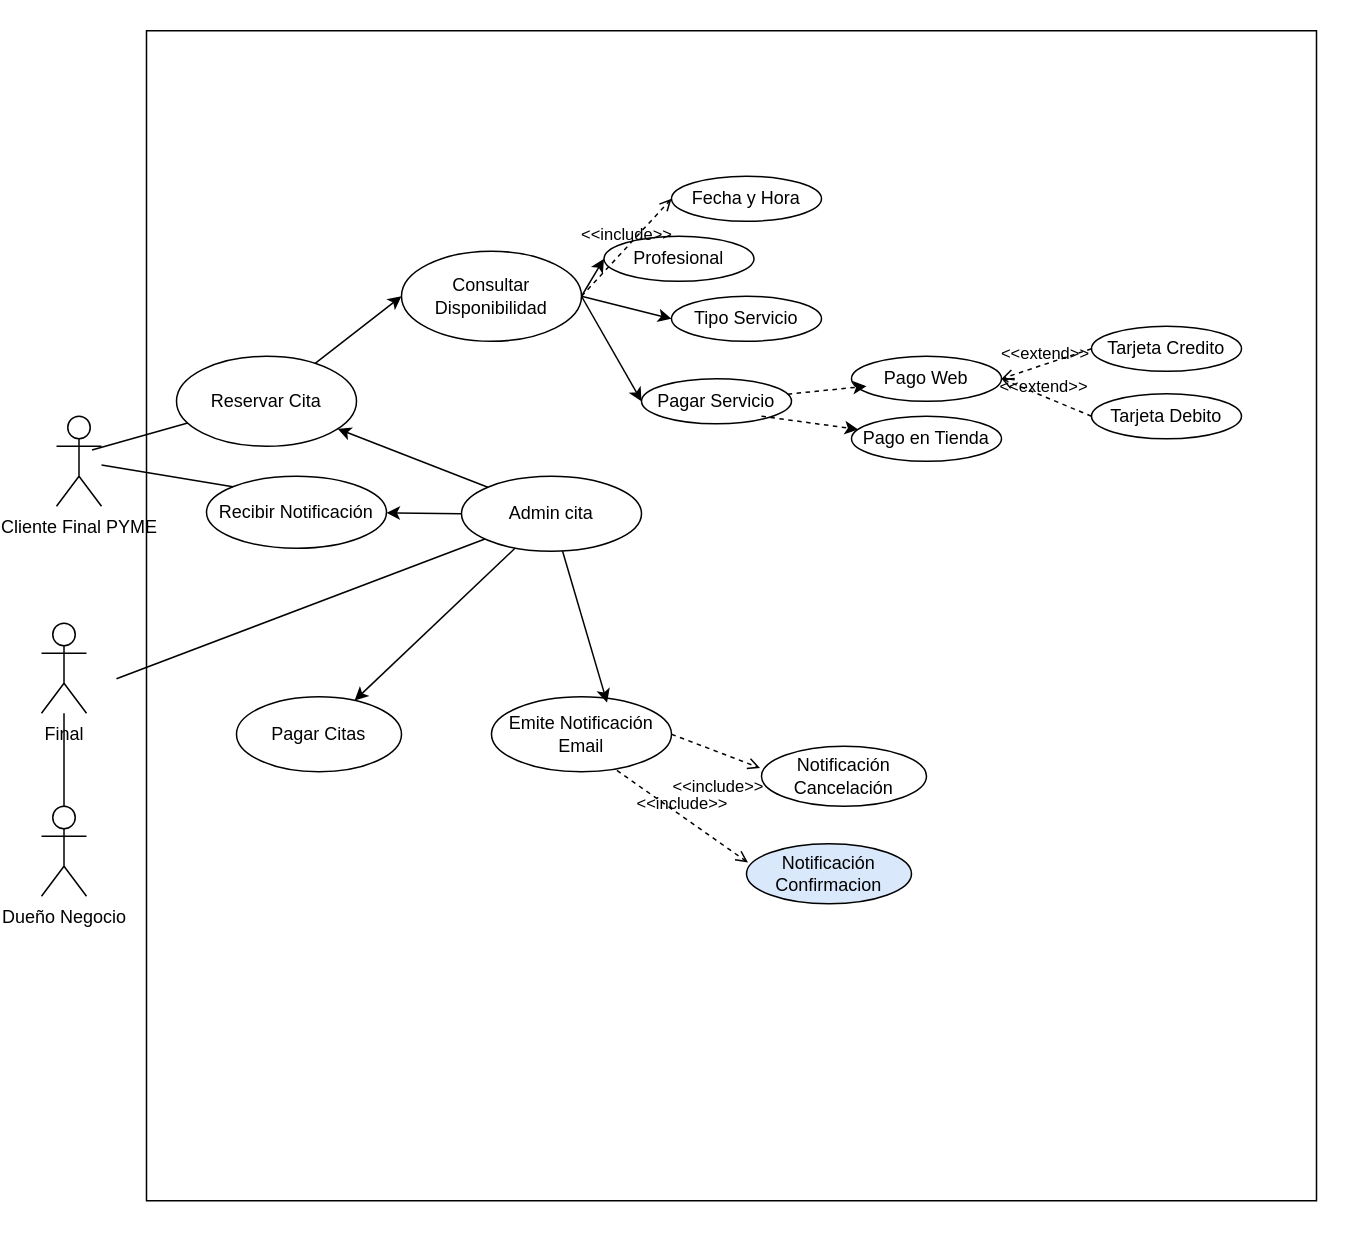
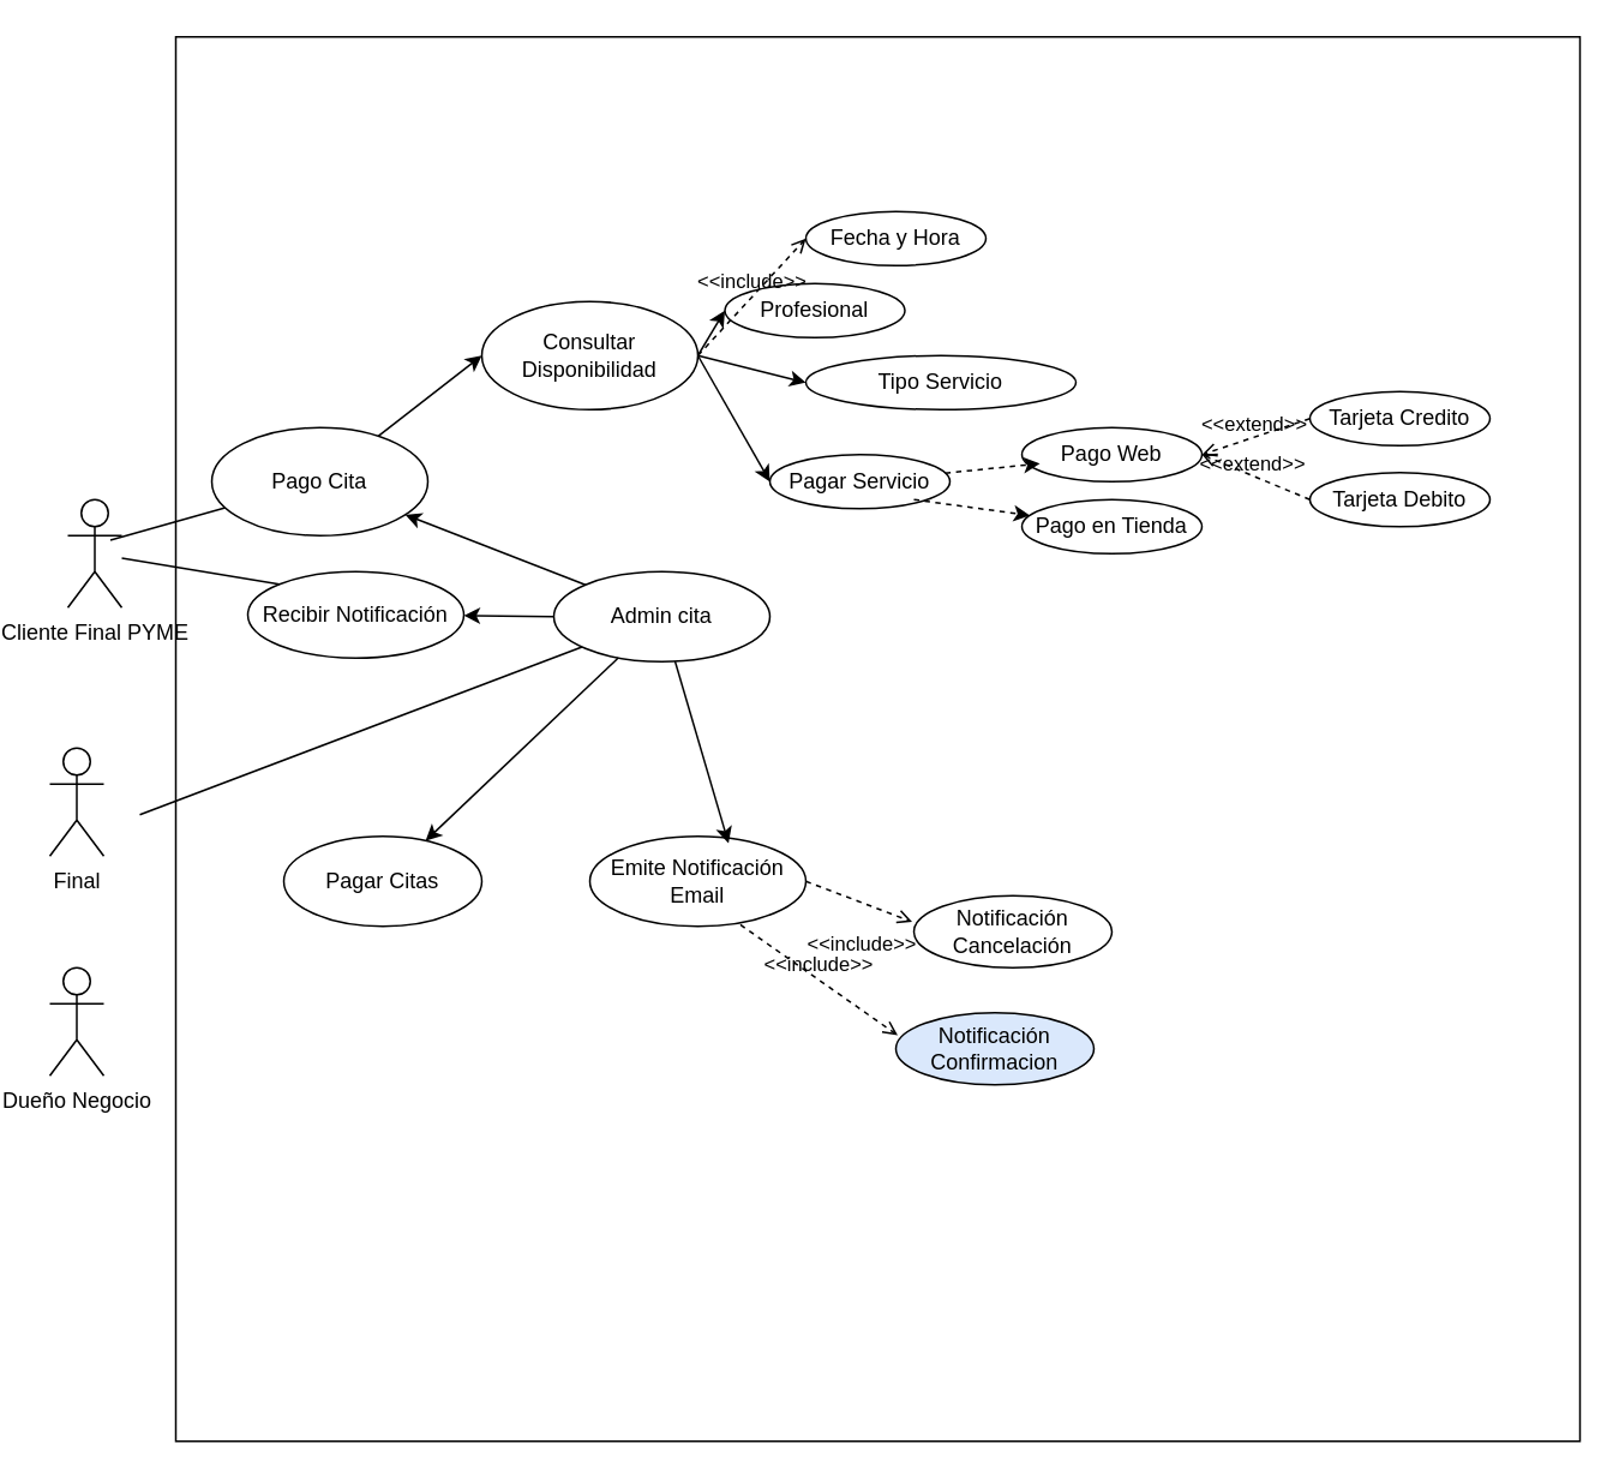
- <mxCell id="13" value="Tipo Servicio" style="ellipse;whiteSpace=wrap;html=1;" parent="1" vertex="1"><mxGeometry x="440" y="197" width="100" height="30" as="geometry" /></mxCell>
+ <mxCell id="13" value="Tipo Servicio" style="ellipse;whiteSpace=wrap;html=1;" parent="1" vertex="1"><mxGeometry x="440" y="197" width="150" height="30" as="geometry" /></mxCell>
- <mxCell id="4" value="Reservar Cita" style="ellipse;whiteSpace=wrap;html=1;" parent="1" vertex="1"><mxGeometry x="110" y="237" width="120" height="60" as="geometry" /></mxCell>
+ <mxCell id="4" value="Pago Cita" style="ellipse;whiteSpace=wrap;html=1;" parent="1" vertex="1"><mxGeometry x="110" y="237" width="120" height="60" as="geometry" /></mxCell>
- <mxCell id="24" value="" style="endArrow=none;html=1;rounded=0;exitX=0.5;exitY=0;exitDx=0;exitDy=0;exitPerimeter=0;" parent="1" source="8" target="7" edge="1"><mxGeometry width="50" height="50" relative="1" as="geometry"><mxPoint x="110" y="537" as="sourcePoint" /><mxPoint x="160" y="487" as="targetPoint" /></mxGeometry></mxCell>
